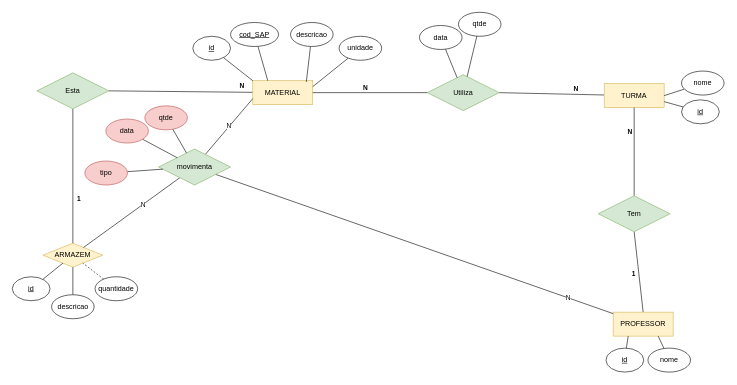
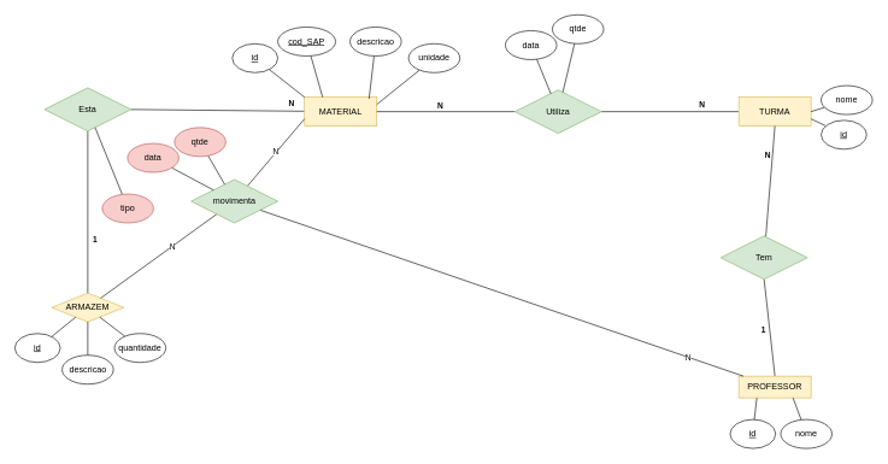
- <mxCell id="11" value="TURMA" style="whiteSpace=wrap;html=1;align=center;fillColor=#fff2cc;strokeColor=#d6b656;" parent="1" vertex="1"><mxGeometry x="1007" y="139" width="100" height="40" as="geometry" /></mxCell>
+ <mxCell id="11" value="TURMA" style="whiteSpace=wrap;html=1;align=center;fillColor=#fff2cc;strokeColor=#d6b656;" parent="1" vertex="1"><mxGeometry x="1022" y="134" width="100" height="40" as="geometry" /></mxCell>
- <mxCell id="54" style="edgeStyle=none;rounded=0;orthogonalLoop=1;jettySize=auto;html=1;strokeColor=default;align=center;verticalAlign=middle;fontFamily=Helvetica;fontSize=11;fontColor=default;labelBackgroundColor=default;endArrow=none;endFill=0;" edge="1" parent="1" source="55" target="49"><mxGeometry relative="1" as="geometry" /></mxCell>
+ <mxCell id="54" style="edgeStyle=none;rounded=0;orthogonalLoop=1;jettySize=auto;html=1;strokeColor=default;align=center;verticalAlign=middle;fontFamily=Helvetica;fontSize=11;fontColor=default;labelBackgroundColor=default;endArrow=none;endFill=0;" edge="1" parent="1" source="55" target="14"><mxGeometry relative="1" as="geometry" /></mxCell>
- <mxCell id="38" style="edgeStyle=none;rounded=0;orthogonalLoop=1;jettySize=auto;html=1;entryX=0.75;entryY=1;entryDx=0;entryDy=0;strokeColor=default;align=center;verticalAlign=middle;fontFamily=Helvetica;fontSize=11;fontColor=default;labelBackgroundColor=default;endArrow=none;endFill=0;dashed=1;" parent="1" source="39" target="5" edge="1"><mxGeometry relative="1" as="geometry" /></mxCell>
+ <mxCell id="38" style="edgeStyle=none;rounded=0;orthogonalLoop=1;jettySize=auto;html=1;entryX=0.75;entryY=1;entryDx=0;entryDy=0;strokeColor=default;align=center;verticalAlign=middle;fontFamily=Helvetica;fontSize=11;fontColor=default;labelBackgroundColor=default;endArrow=none;endFill=0;" parent="1" source="39" target="5" edge="1"><mxGeometry relative="1" as="geometry" /></mxCell>
- <mxCell id="4" value="PROFESSOR" style="whiteSpace=wrap;html=1;align=center;fillColor=#fff2cc;strokeColor=#d6b656;" parent="1" vertex="1"><mxGeometry x="1022" y="520" width="100" height="40" as="geometry" /></mxCell>
+ <mxCell id="4" value="PROFESSOR" style="whiteSpace=wrap;html=1;align=center;fillColor=#fff2cc;strokeColor=#d6b656;" parent="1" vertex="1"><mxGeometry x="1022" y="520" width="100" height="30" as="geometry" /></mxCell>
